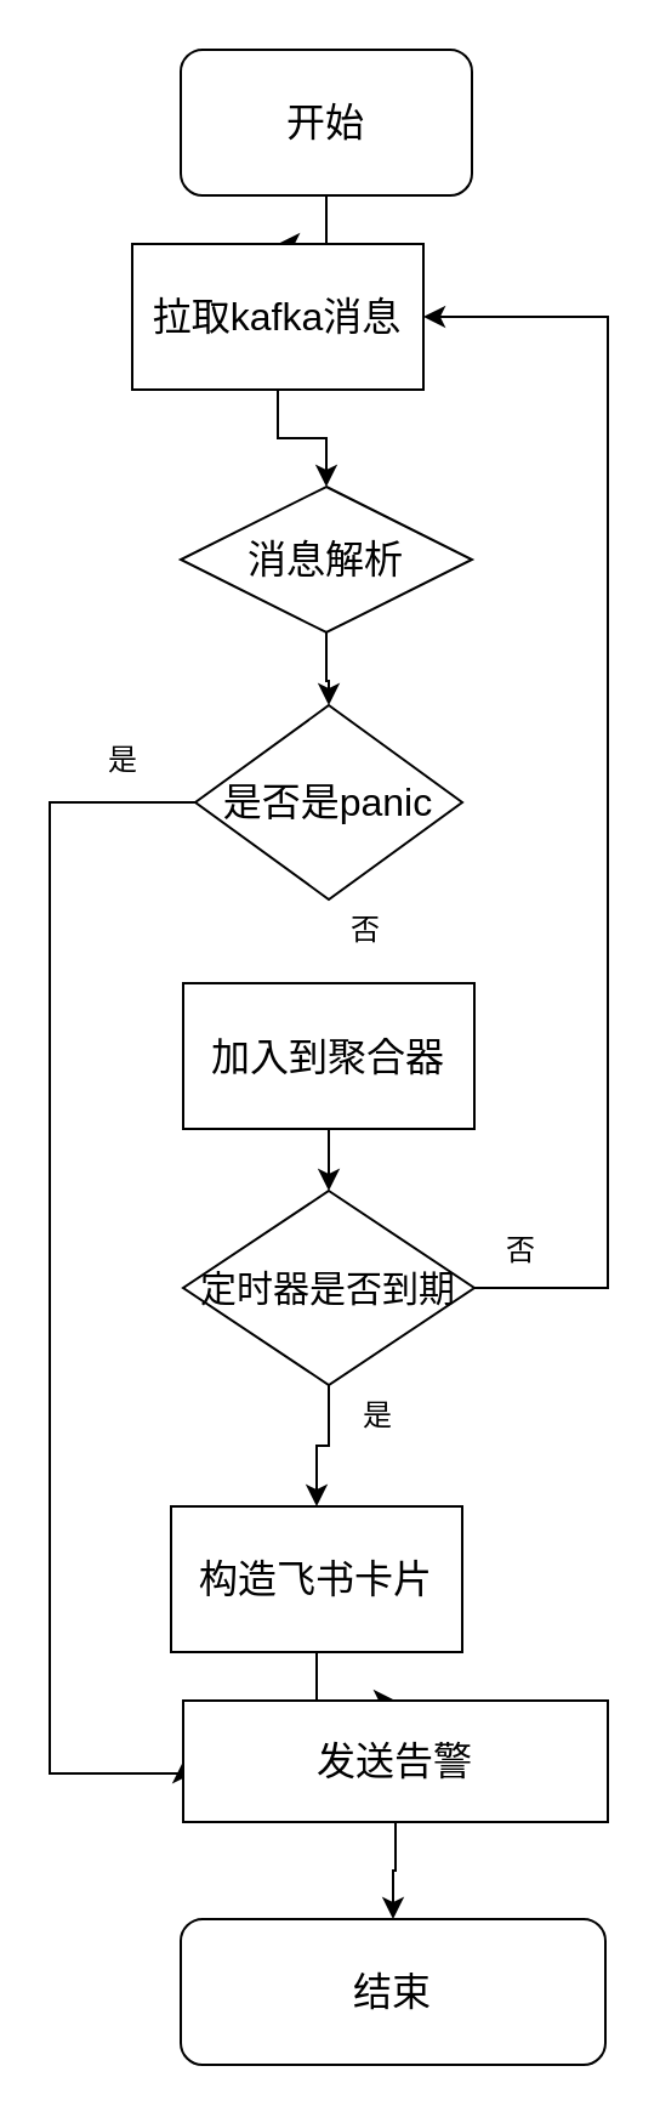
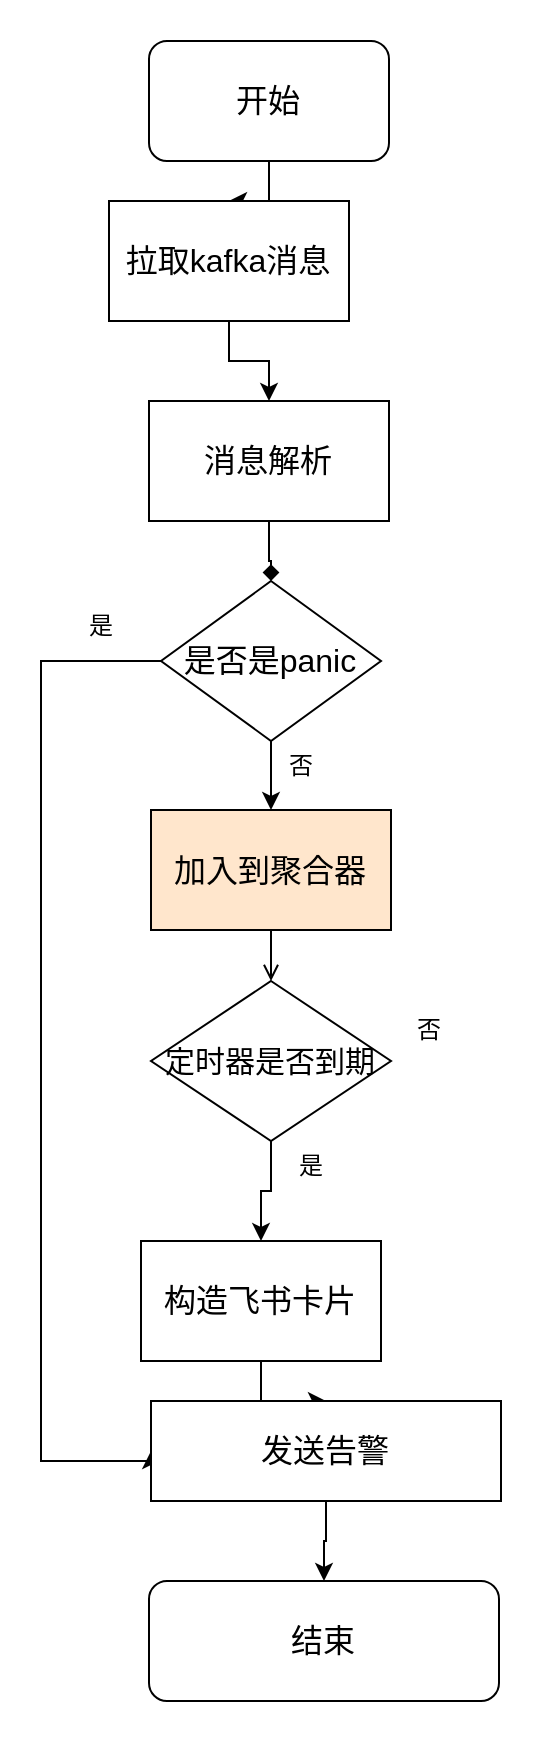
- <mxCell id="7" value="&lt;font style=&quot;font-size: 16px;&quot;&gt;消息解析&lt;/font&gt;" style="rhombus;whiteSpace=wrap;html=1;" vertex="1" parent="1"><mxGeometry x="74" y="200" width="120" height="60" as="geometry" /></mxCell>
+ <mxCell id="7" value="&lt;font style=&quot;font-size: 16px;&quot;&gt;消息解析&lt;/font&gt;" style="rounded=0;whiteSpace=wrap;html=1;" vertex="1" parent="1"><mxGeometry x="74" y="200" width="120" height="60" as="geometry" /></mxCell>
- <mxCell id="6" style="edgeStyle=orthogonalEdgeStyle;rounded=0;orthogonalLoop=1;jettySize=auto;html=1;entryX=0.5;entryY=0;entryDx=0;entryDy=0;" edge="1" parent="1" source="7" target="10"><mxGeometry relative="1" as="geometry" /></mxCell>
+ <mxCell id="6" style="edgeStyle=orthogonalEdgeStyle;rounded=0;orthogonalLoop=1;jettySize=auto;html=1;entryX=0.5;entryY=0;entryDx=0;entryDy=0;endArrow=diamond;" edge="1" parent="1" source="7" target="10"><mxGeometry relative="1" as="geometry" /></mxCell>
- <mxCell id="14" style="edgeStyle=orthogonalEdgeStyle;rounded=0;orthogonalLoop=1;jettySize=auto;html=1;entryX=1;entryY=0.5;entryDx=0;entryDy=0;exitX=1;exitY=0.5;exitDx=0;exitDy=0;" edge="1" parent="1" source="15" target="5"><mxGeometry relative="1" as="geometry"><Array as="points"><mxPoint x="250" y="530" /><mxPoint x="250" y="130" /></Array></mxGeometry></mxCell>
+ <mxCell id="8" style="edgeStyle=orthogonalEdgeStyle;rounded=0;orthogonalLoop=1;jettySize=auto;html=1;entryX=0.5;entryY=0;entryDx=0;entryDy=0;" edge="1" parent="1" source="10" target="12"><mxGeometry relative="1" as="geometry" /></mxCell>
- <mxCell id="12" value="&lt;font style=&quot;font-size: 16px;&quot;&gt;加入到聚合器&lt;/font&gt;" style="rounded=0;whiteSpace=wrap;html=1;" vertex="1" parent="1"><mxGeometry x="75" y="404.5" width="120" height="60" as="geometry" /></mxCell>
+ <mxCell id="12" value="&lt;font style=&quot;font-size: 16px;&quot;&gt;加入到聚合器&lt;/font&gt;" style="rounded=0;whiteSpace=wrap;html=1;fillColor=#ffe6cc;" vertex="1" parent="1"><mxGeometry x="75" y="404.5" width="120" height="60" as="geometry" /></mxCell>
- <mxCell id="11" style="edgeStyle=orthogonalEdgeStyle;rounded=0;orthogonalLoop=1;jettySize=auto;html=1;entryX=0.5;entryY=0;entryDx=0;entryDy=0;" edge="1" parent="1" source="12" target="15"><mxGeometry relative="1" as="geometry" /></mxCell>
+ <mxCell id="11" style="edgeStyle=orthogonalEdgeStyle;rounded=0;orthogonalLoop=1;jettySize=auto;html=1;entryX=0.5;entryY=0;entryDx=0;entryDy=0;endArrow=open;" edge="1" parent="1" source="12" target="15"><mxGeometry relative="1" as="geometry" /></mxCell>
